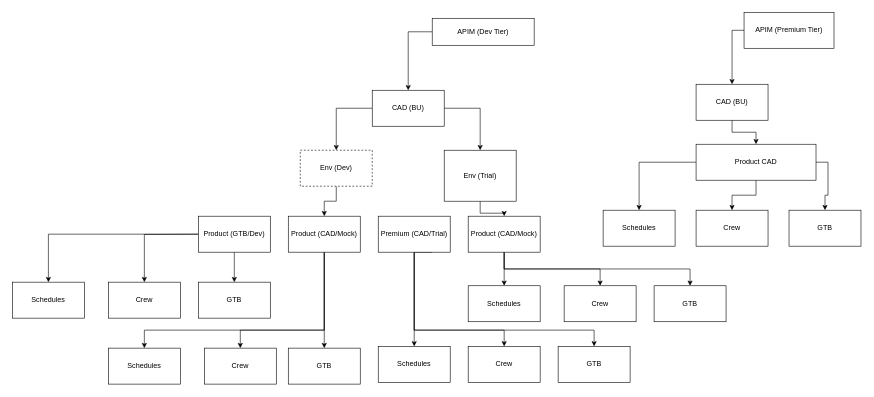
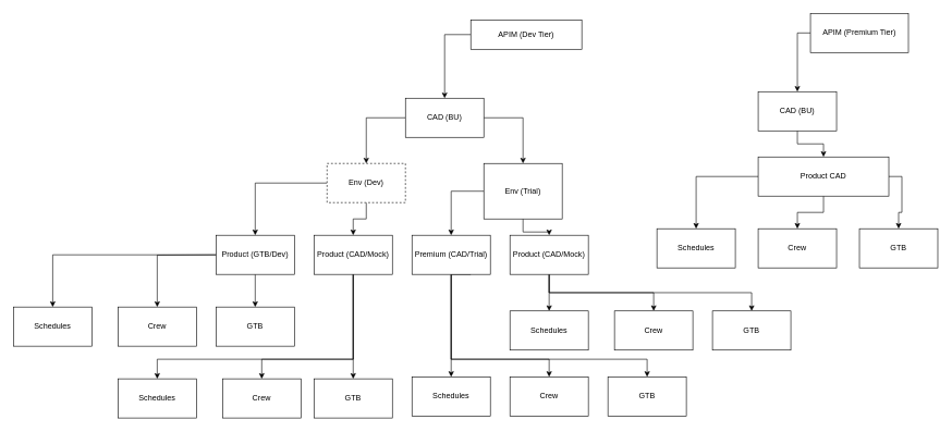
+ <mxCell id="7" style="edgeStyle=orthogonalEdgeStyle;rounded=0;orthogonalLoop=1;jettySize=auto;html=1;exitX=0;exitY=0.5;exitDx=0;exitDy=0;entryX=0.5;entryY=0;entryDx=0;entryDy=0;" edge="1" parent="1" source="9" target="15"><mxGeometry relative="1" as="geometry" /></mxCell>
+ <mxCell id="10" style="edgeStyle=orthogonalEdgeStyle;rounded=0;orthogonalLoop=1;jettySize=auto;html=1;exitX=0;exitY=0.5;exitDx=0;exitDy=0;entryX=0.5;entryY=0;entryDx=0;entryDy=0;" edge="1" parent="1" source="12" target="23"><mxGeometry relative="1" as="geometry" /></mxCell>
